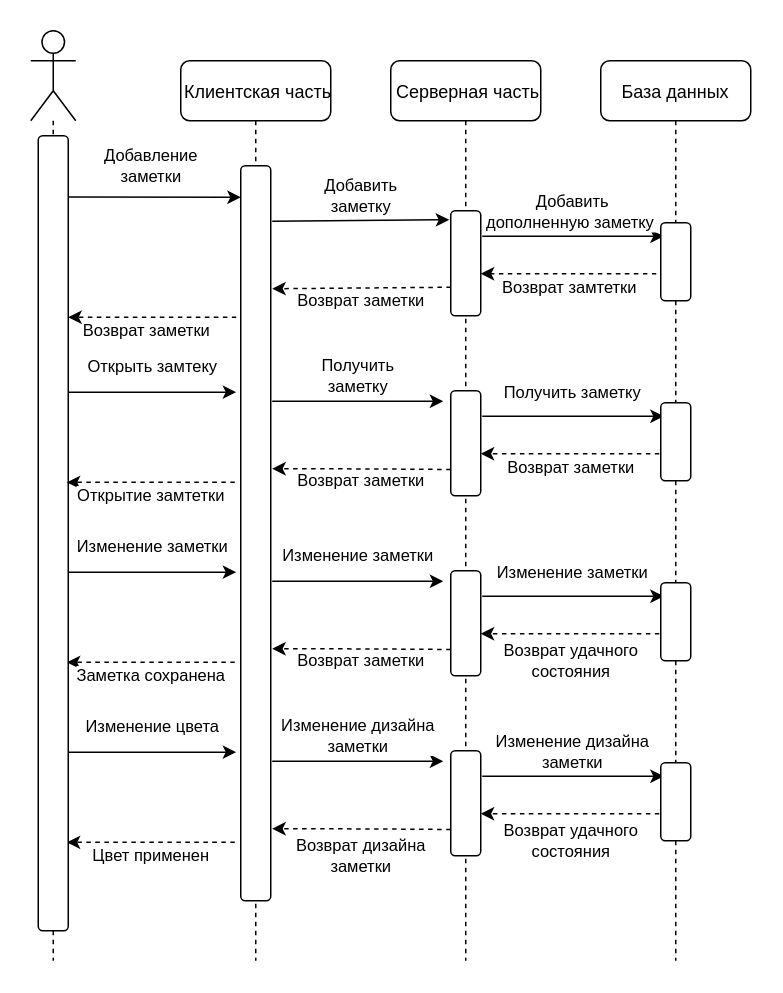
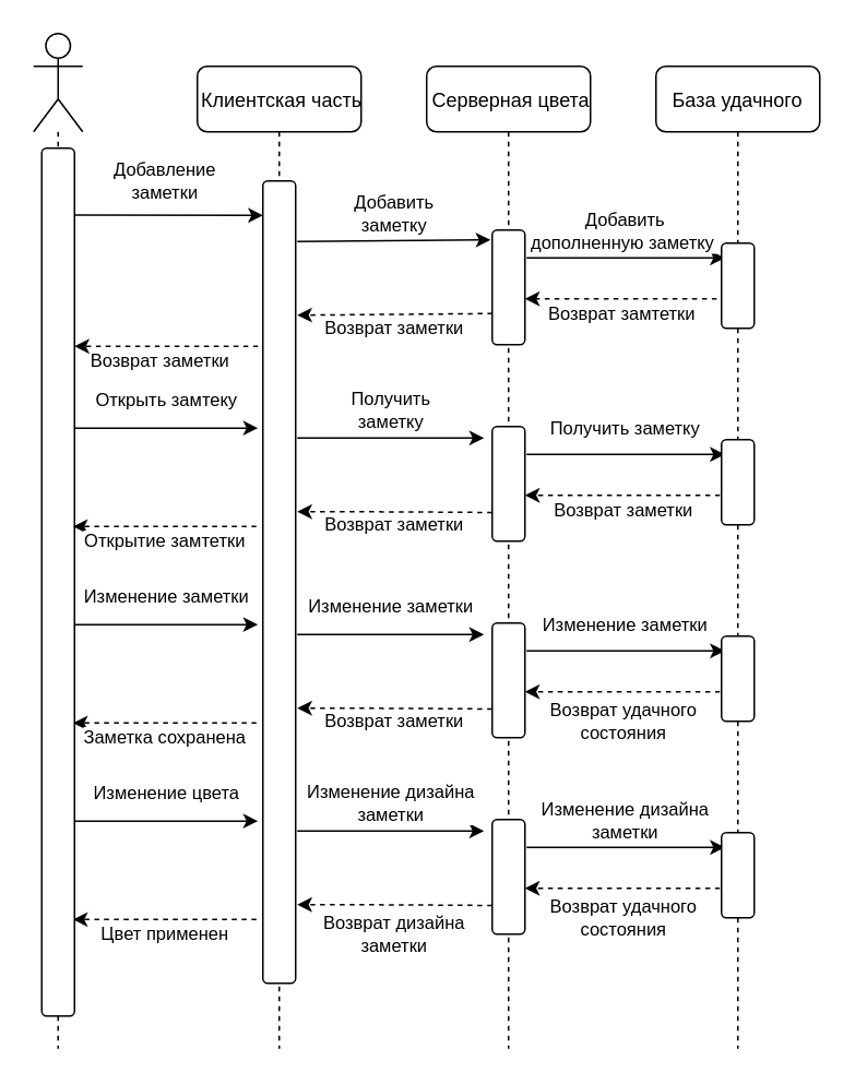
- <mxCell id="7" value=" Серверная часть" style="shape=umlLifeline;perimeter=lifelinePerimeter;container=1;collapsible=0;recursiveResize=0;shadow=0;strokeWidth=1;rounded=1;" parent="1" vertex="1"><mxGeometry x="260" y="40" width="100" height="600" as="geometry" /></mxCell>
+ <mxCell id="7" value=" Серверная цвета" style="shape=umlLifeline;perimeter=lifelinePerimeter;container=1;collapsible=0;recursiveResize=0;shadow=0;strokeWidth=1;rounded=1;" parent="1" vertex="1"><mxGeometry x="260" y="40" width="100" height="600" as="geometry" /></mxCell>
- <mxCell id="10" value="База данных" style="shape=umlLifeline;perimeter=lifelinePerimeter;container=1;collapsible=0;recursiveResize=0;shadow=0;strokeWidth=1;rounded=1;" parent="1" vertex="1"><mxGeometry x="400" y="40" width="100" height="600" as="geometry" /></mxCell>
+ <mxCell id="10" value="База удачного" style="shape=umlLifeline;perimeter=lifelinePerimeter;container=1;collapsible=0;recursiveResize=0;shadow=0;strokeWidth=1;rounded=1;" parent="1" vertex="1"><mxGeometry x="400" y="40" width="100" height="600" as="geometry" /></mxCell>
